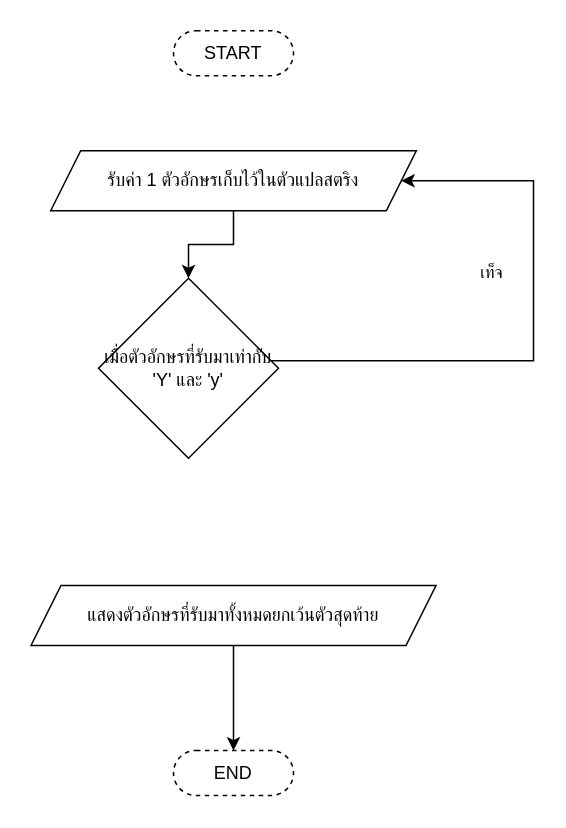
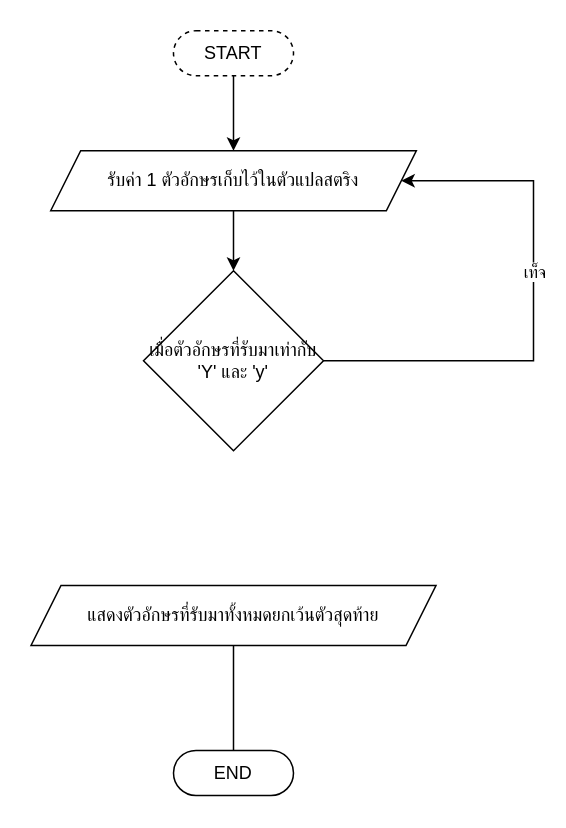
+ <mxCell id="2" style="edgeStyle=orthogonalEdgeStyle;rounded=0;orthogonalLoop=1;jettySize=auto;html=1;" edge="1" parent="1" source="3" target="6"><mxGeometry relative="1" as="geometry"><mxPoint x="155" y="100" as="targetPoint" /></mxGeometry></mxCell>
- <mxCell id="11" value="เมื่อตัวอักษรที่รับมาเท่ากับ 'Y' และ 'y'" style="rhombus;whiteSpace=wrap;html=1;" vertex="1" parent="1"><mxGeometry x="65.01" y="185" width="120" height="120" as="geometry" /></mxCell>
+ <mxCell id="11" value="เมื่อตัวอักษรที่รับมาเท่ากับ 'Y' และ 'y'" style="rhombus;whiteSpace=wrap;html=1;" vertex="1" parent="1"><mxGeometry x="95.01" y="180" width="120" height="120" as="geometry" /></mxCell>
- <mxCell id="7" value="" style="edgeStyle=orthogonalEdgeStyle;rounded=0;orthogonalLoop=1;jettySize=auto;html=1;" edge="1" parent="1" source="8" target="4"><mxGeometry relative="1" as="geometry" /></mxCell>
+ <mxCell id="7" value="" style="edgeStyle=orthogonalEdgeStyle;rounded=0;orthogonalLoop=1;jettySize=auto;html=1;endArrow=none;" edge="1" parent="1" source="8" target="4"><mxGeometry relative="1" as="geometry" /></mxCell>
- <mxCell id="4" value="END" style="rounded=1;whiteSpace=wrap;html=1;arcSize=50;dashed=1;" parent="1" vertex="1"><mxGeometry x="115" y="499.83" width="80" height="30" as="geometry" /></mxCell>
+ <mxCell id="4" value="END" style="rounded=1;whiteSpace=wrap;html=1;arcSize=50;" parent="1" vertex="1"><mxGeometry x="115" y="499.83" width="80" height="30" as="geometry" /></mxCell>
